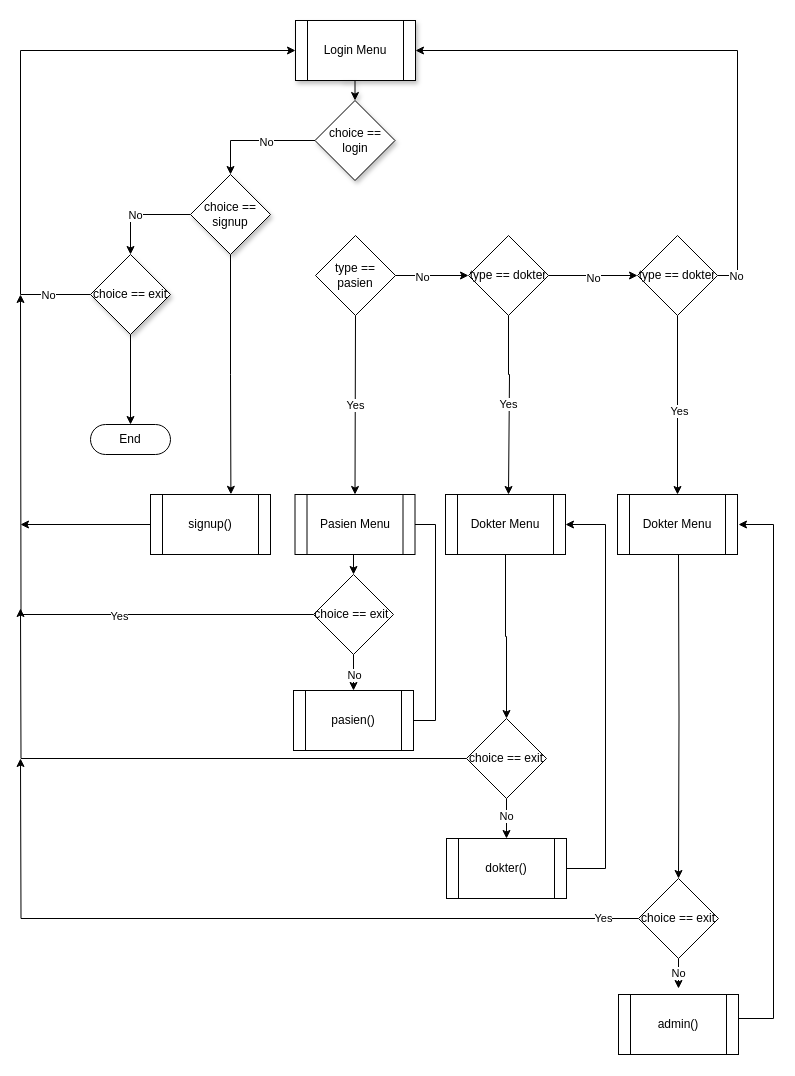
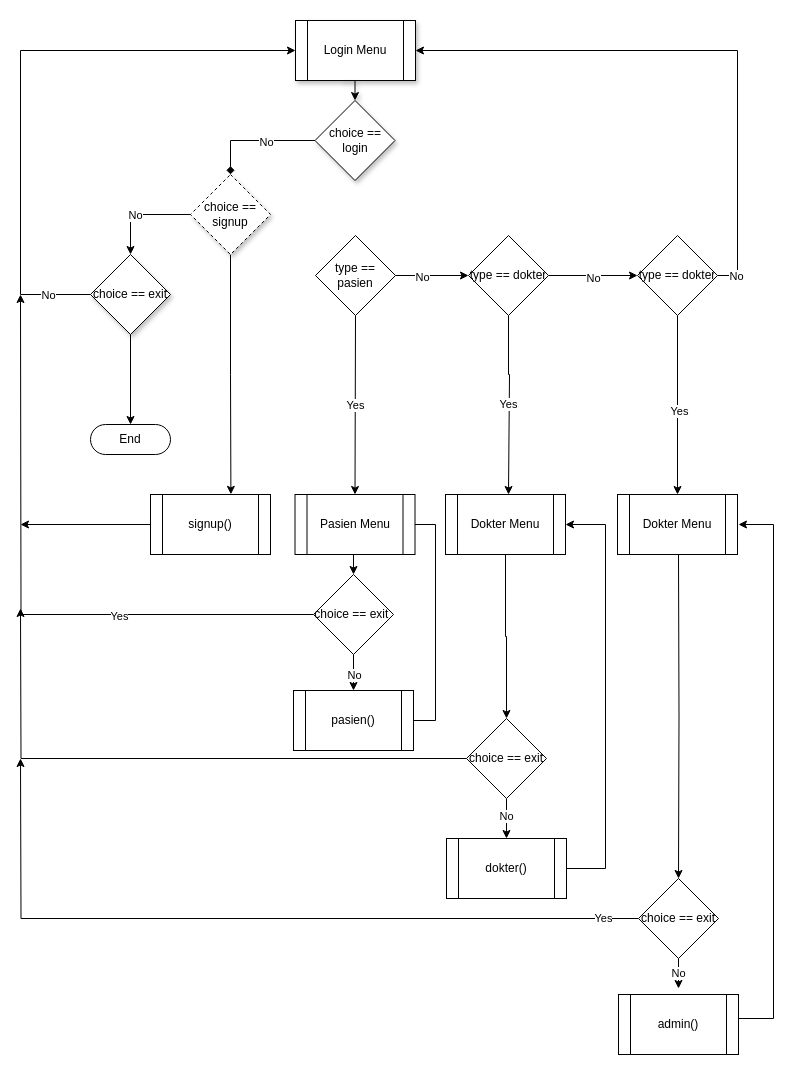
- <mxCell id="4" style="edgeStyle=orthogonalEdgeStyle;rounded=0;orthogonalLoop=1;jettySize=auto;html=1;exitX=0;exitY=0.5;exitDx=0;exitDy=0;entryX=0.5;entryY=0;entryDx=0;entryDy=0;" edge="1" parent="1" source="6" target="24"><mxGeometry relative="1" as="geometry" /></mxCell>
+ <mxCell id="4" style="edgeStyle=orthogonalEdgeStyle;rounded=0;orthogonalLoop=1;jettySize=auto;html=1;exitX=0;exitY=0.5;exitDx=0;exitDy=0;entryX=0.5;entryY=0;entryDx=0;entryDy=0;endArrow=diamond;" edge="1" parent="1" source="6" target="24"><mxGeometry relative="1" as="geometry" /></mxCell>
- <mxCell id="24" value="choice == signup" style="rhombus;whiteSpace=wrap;html=1;shadow=1;" vertex="1" parent="1"><mxGeometry x="190" y="174" width="80" height="80" as="geometry" /></mxCell>
+ <mxCell id="24" value="choice == signup" style="rhombus;whiteSpace=wrap;html=1;shadow=1;dashed=1;" vertex="1" parent="1"><mxGeometry x="190" y="174" width="80" height="80" as="geometry" /></mxCell>
